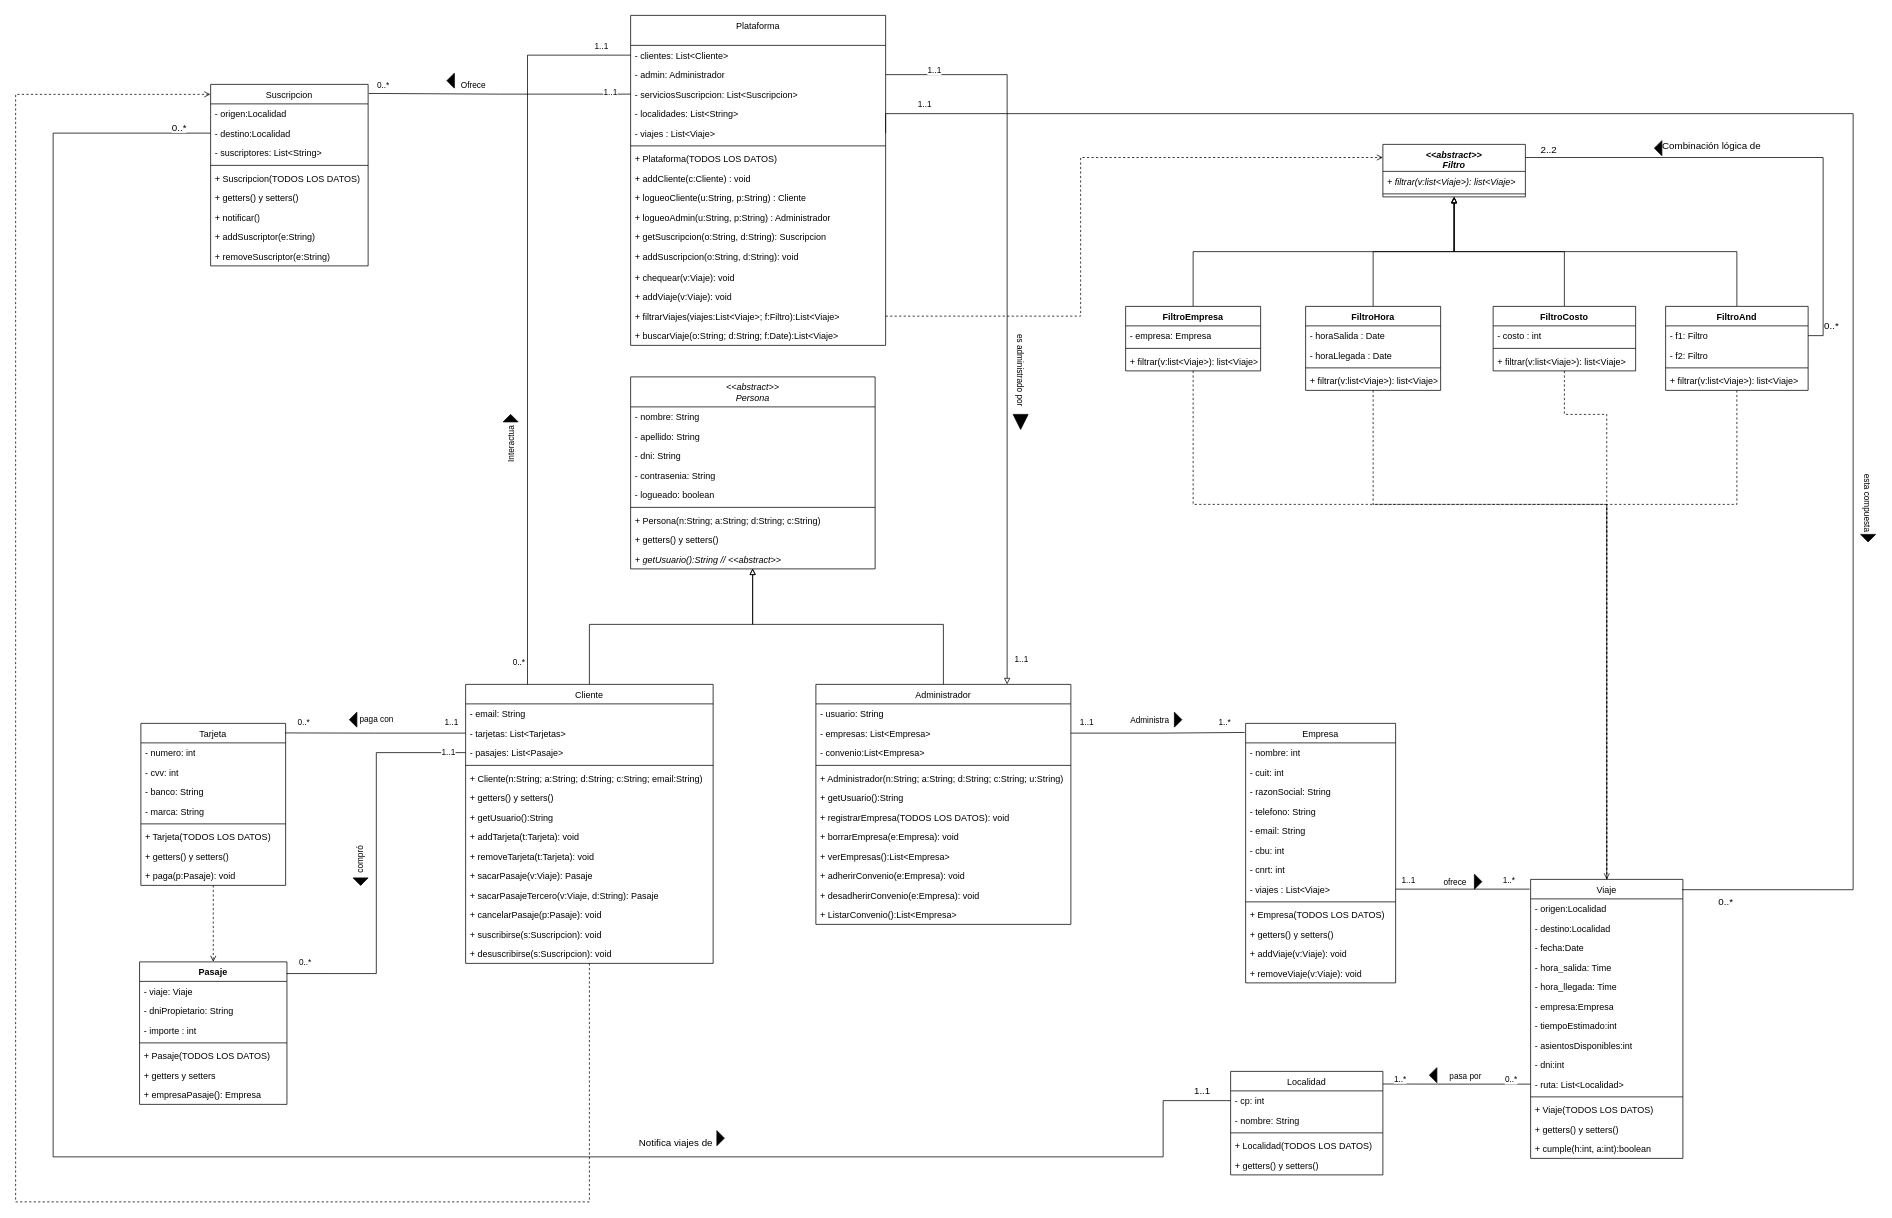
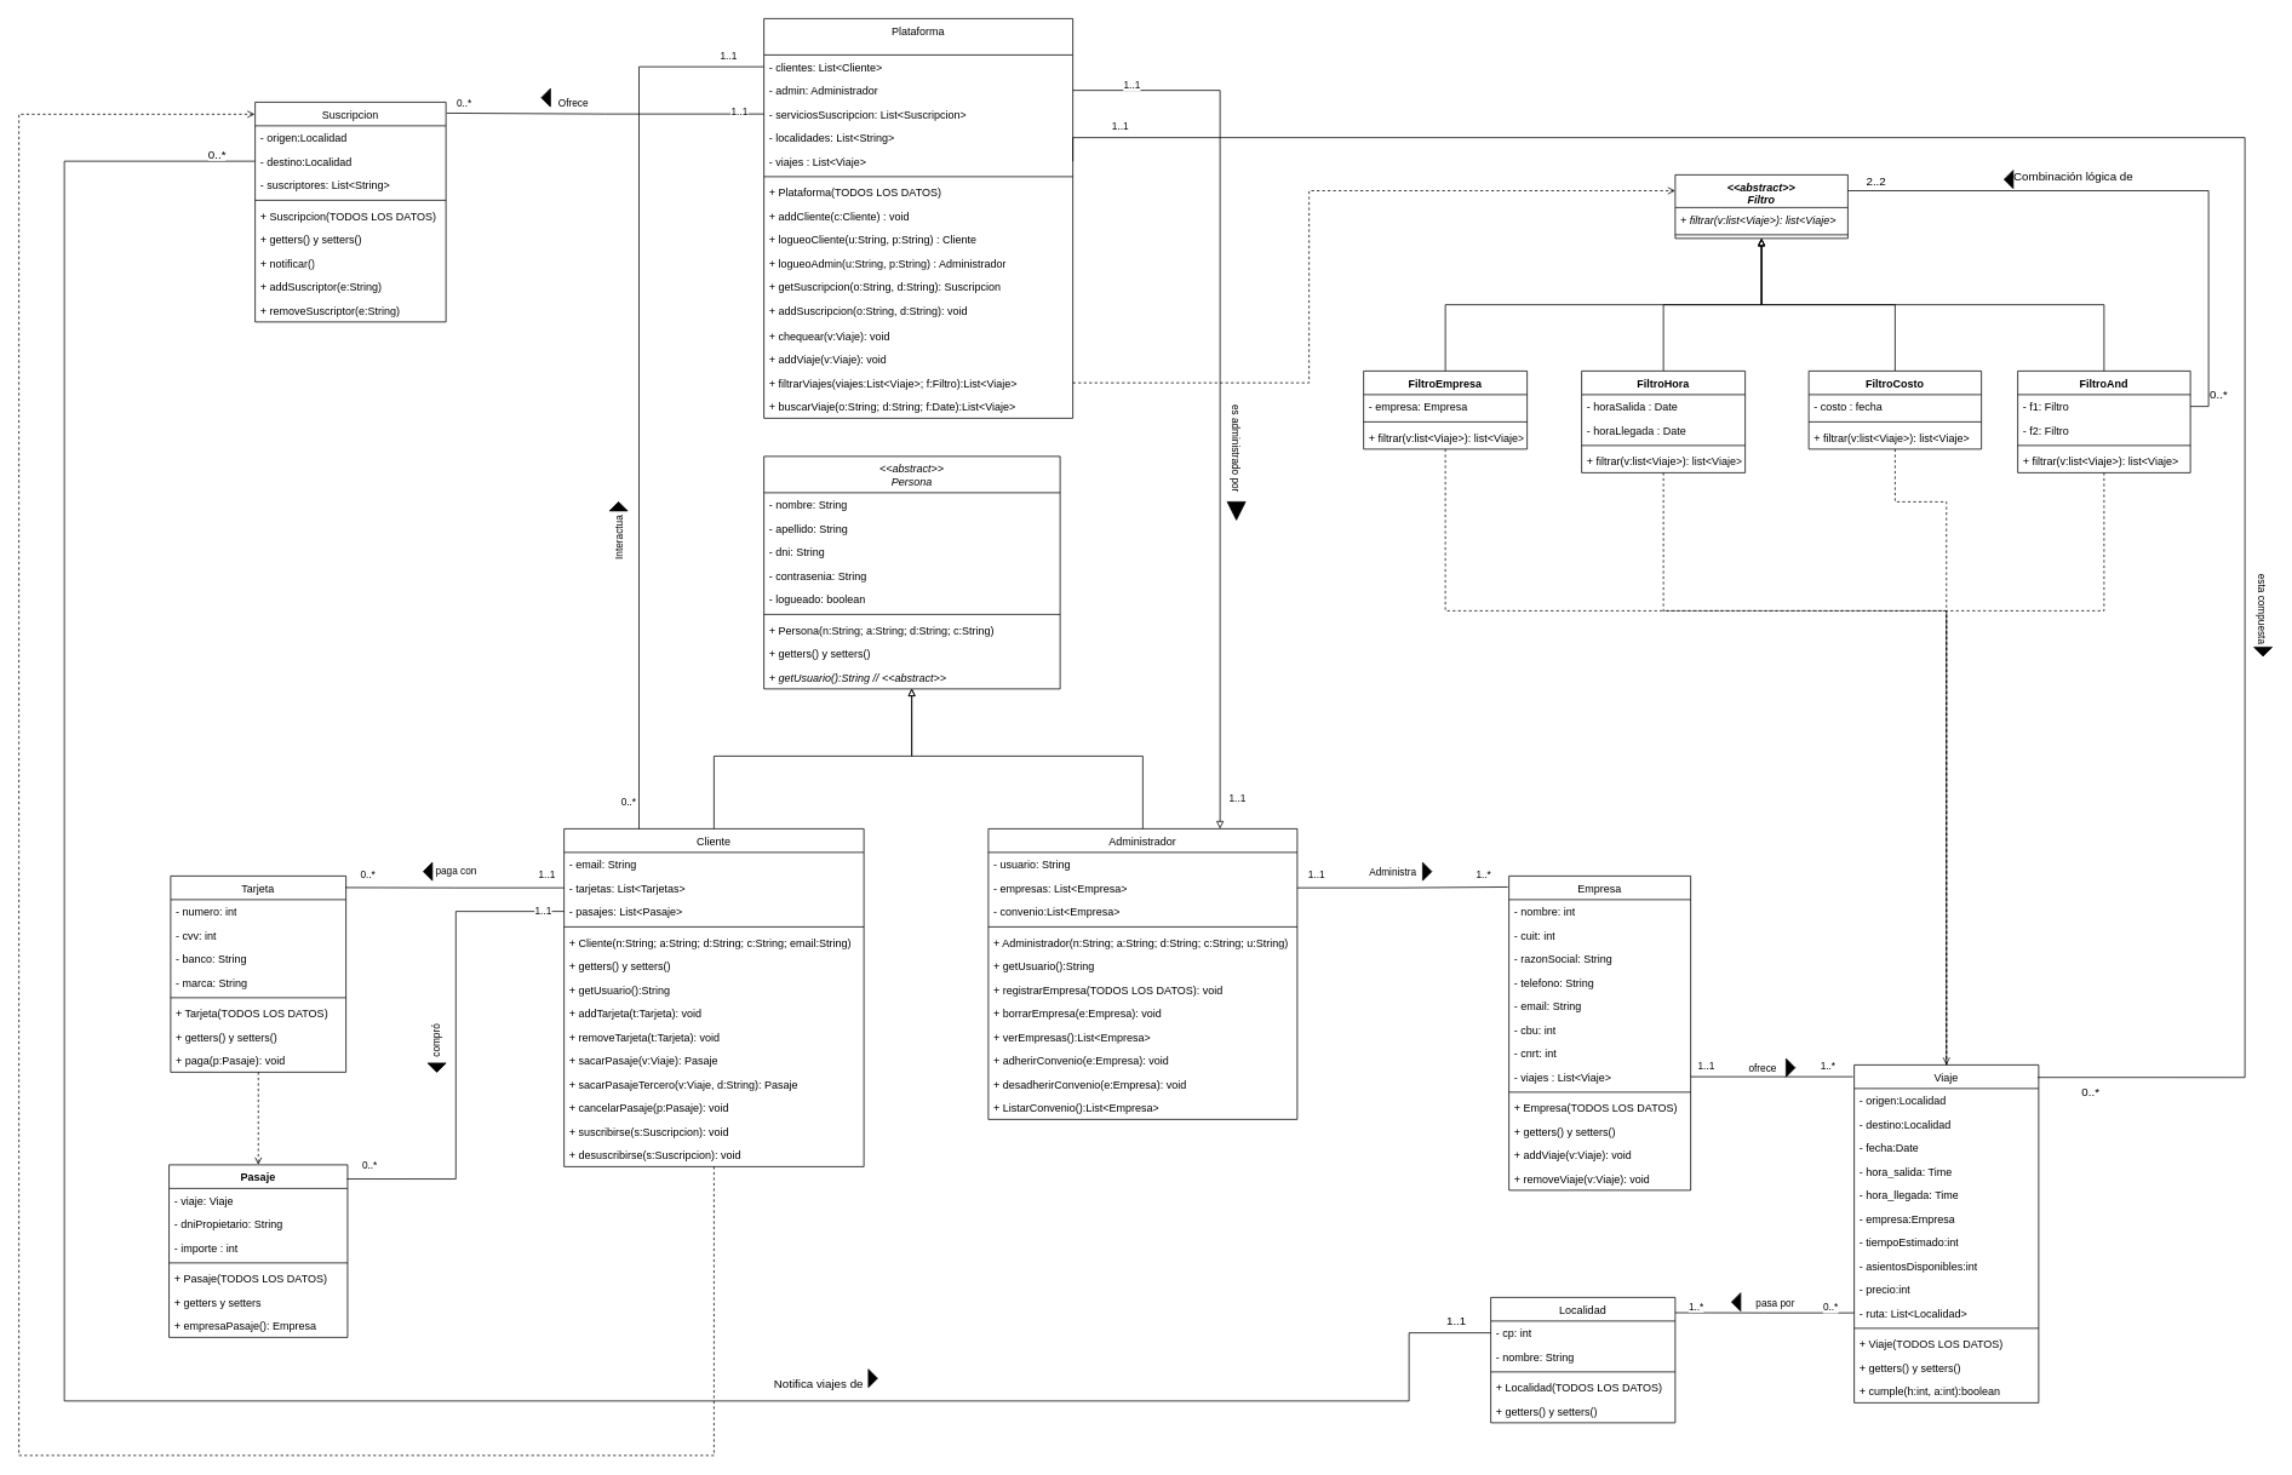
- <mxCell id="186" value="- costo : int" style="text;strokeColor=none;fillColor=none;align=left;verticalAlign=top;spacingLeft=4;spacingRight=4;overflow=hidden;rotatable=0;points=[[0,0.5],[1,0.5]];portConstraint=eastwest;" parent="185" vertex="1"><mxGeometry y="26" width="190" height="26" as="geometry" /></mxCell>
+ <mxCell id="186" value="- costo : fecha" style="text;strokeColor=none;fillColor=none;align=left;verticalAlign=top;spacingLeft=4;spacingRight=4;overflow=hidden;rotatable=0;points=[[0,0.5],[1,0.5]];portConstraint=eastwest;" parent="185" vertex="1"><mxGeometry y="26" width="190" height="26" as="geometry" /></mxCell>
- <mxCell id="62" value="- dni:int" style="text;strokeColor=none;fillColor=none;align=left;verticalAlign=top;spacingLeft=4;spacingRight=4;overflow=hidden;rotatable=0;points=[[0,0.5],[1,0.5]];portConstraint=eastwest;whiteSpace=wrap;html=1;" parent="53" vertex="1"><mxGeometry y="234" width="203" height="26" as="geometry" /></mxCell>
+ <mxCell id="62" value="- precio:int" style="text;strokeColor=none;fillColor=none;align=left;verticalAlign=top;spacingLeft=4;spacingRight=4;overflow=hidden;rotatable=0;points=[[0,0.5],[1,0.5]];portConstraint=eastwest;whiteSpace=wrap;html=1;" parent="53" vertex="1"><mxGeometry y="234" width="203" height="26" as="geometry" /></mxCell>
